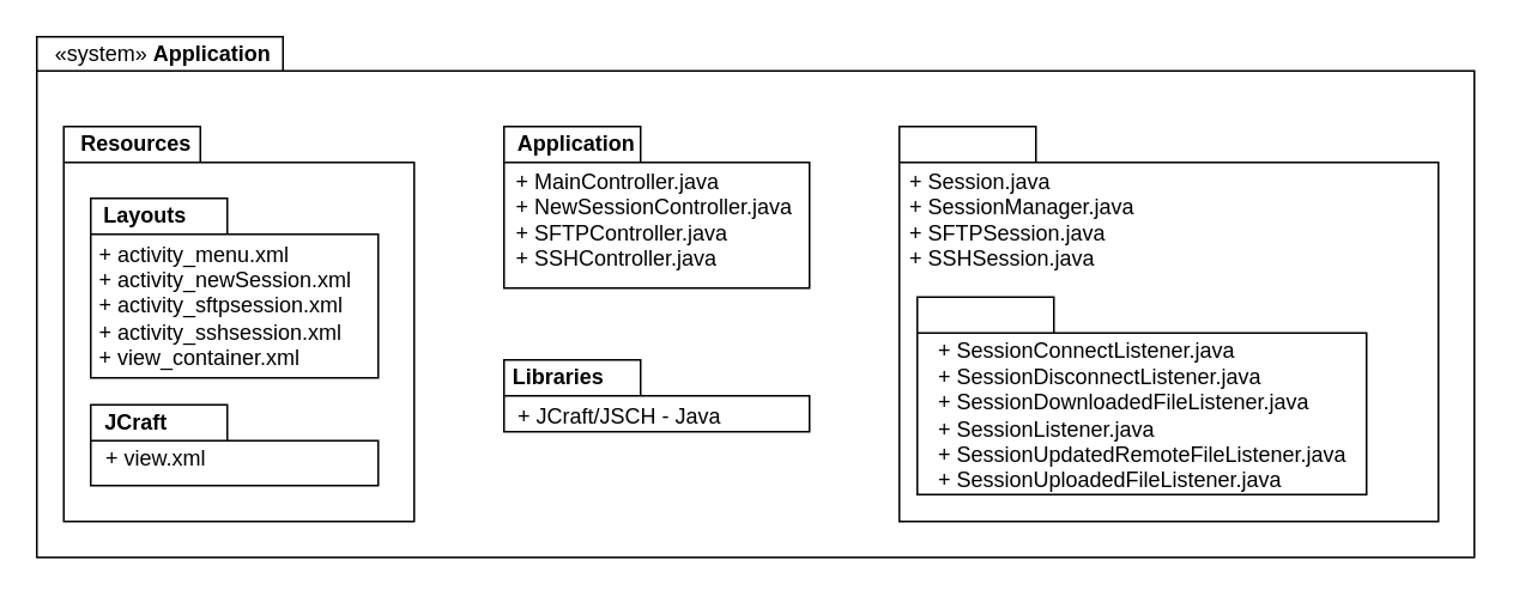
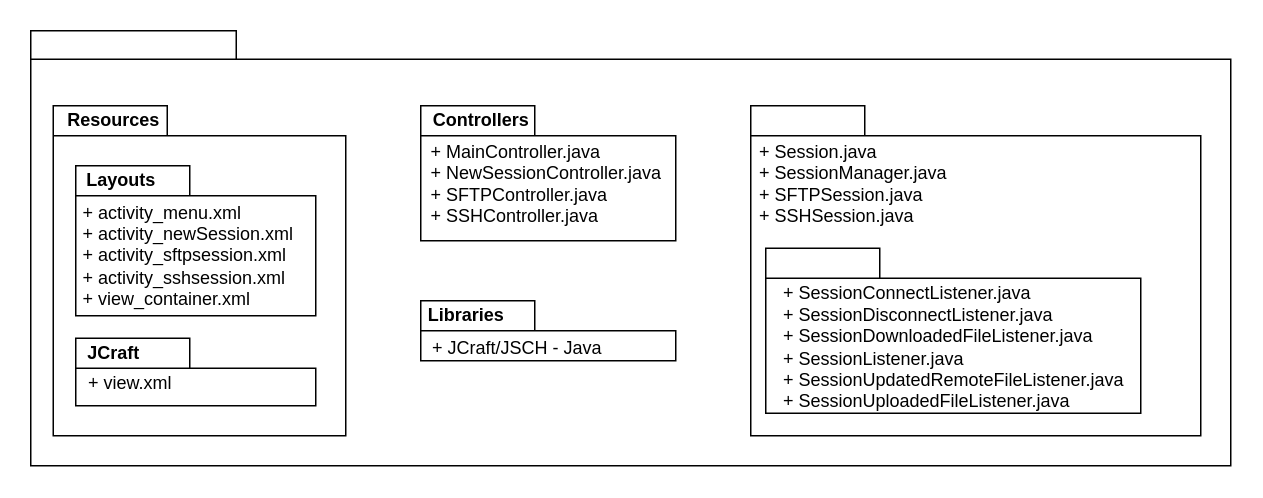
- <mxCell id="3" value="«system» &lt;b&gt;Application&lt;/b&gt;" style="text;html=1;align=center;verticalAlign=middle;resizable=0;points=[];;autosize=1;" vertex="1" parent="1"><mxGeometry x="20" y="20" width="140" height="20" as="geometry" /></mxCell>
- <mxCell id="13" value="&lt;b&gt;Application&lt;/b&gt;" style="text;html=1;align=center;verticalAlign=middle;resizable=0;points=[];;autosize=1;" vertex="1" parent="1"><mxGeometry x="280" y="70" width="80" height="20" as="geometry" /></mxCell>
+ <mxCell id="13" value="&lt;b&gt;Controllers&lt;/b&gt;" style="text;html=1;align=center;verticalAlign=middle;resizable=0;points=[];;autosize=1;" vertex="1" parent="1"><mxGeometry x="280" y="70" width="80" height="20" as="geometry" /></mxCell>
